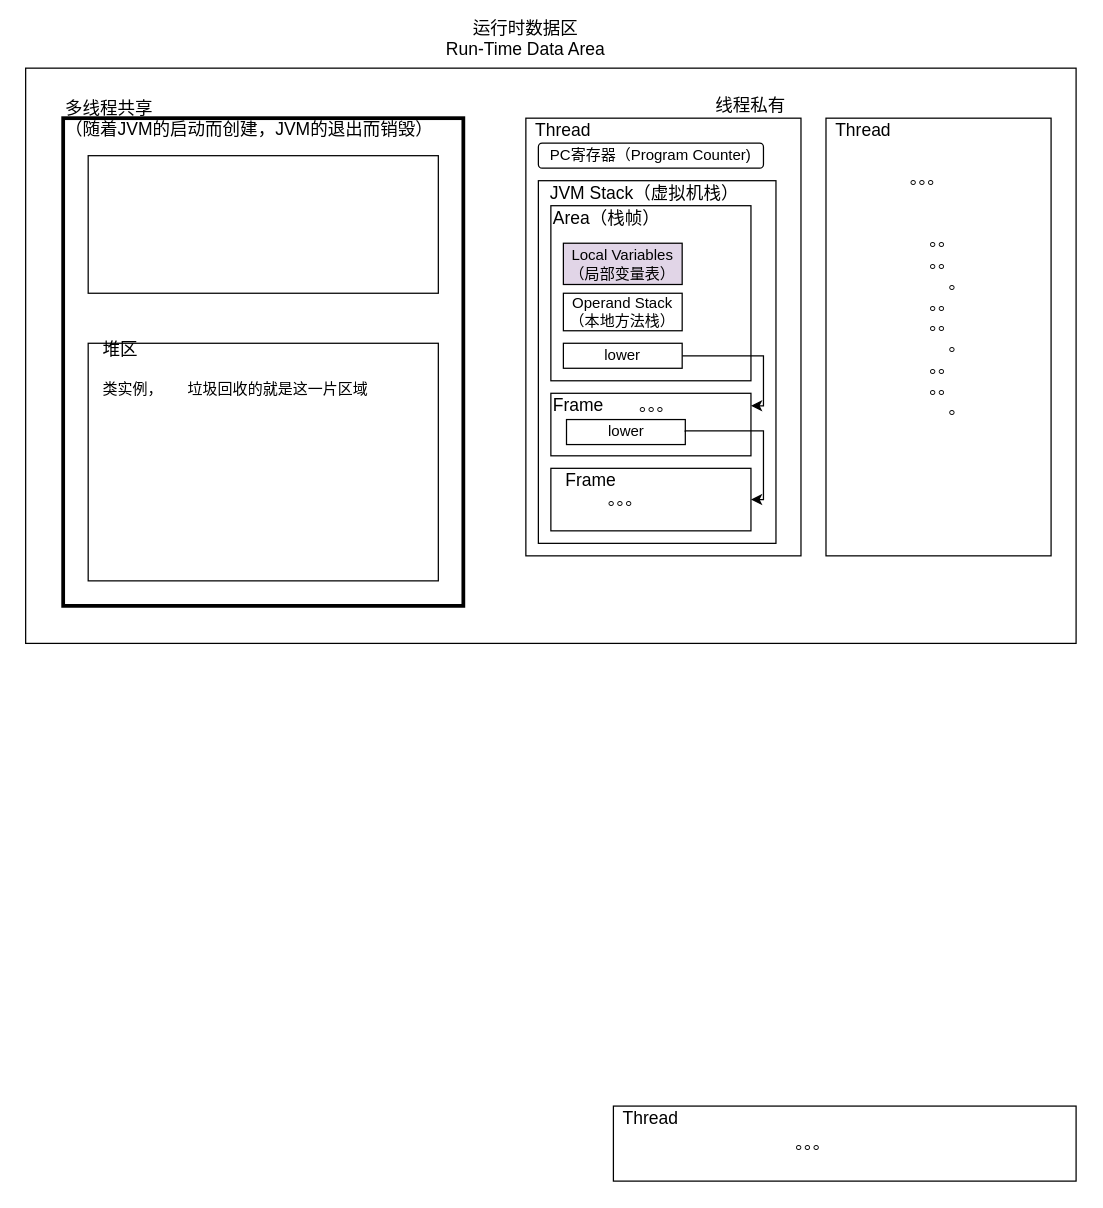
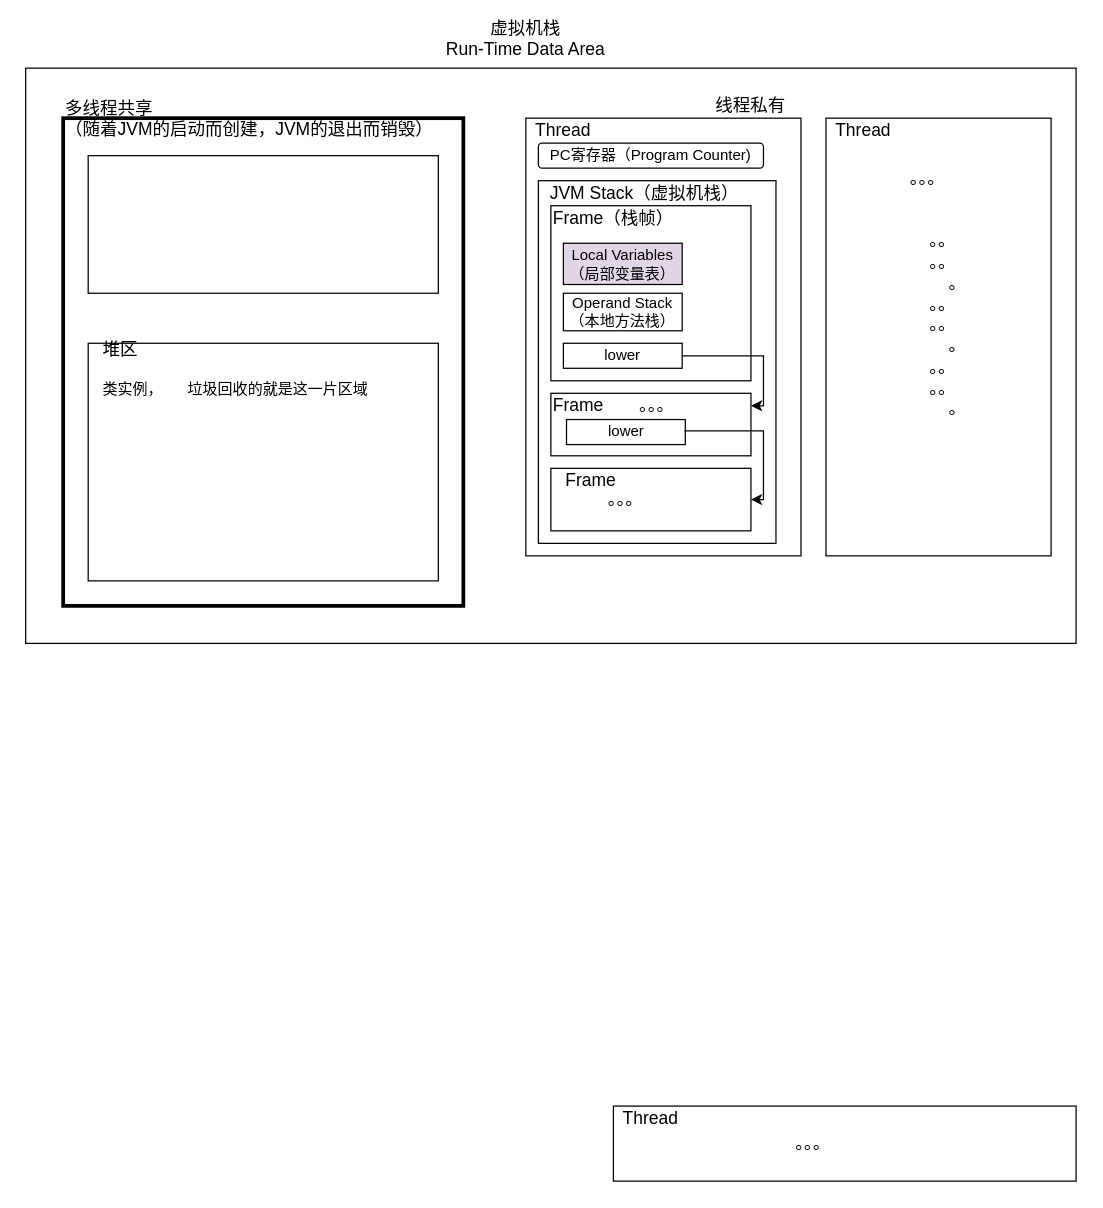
- <mxCell id="9" value="&lt;font style=&quot;font-size: 14px&quot;&gt;运行时数据区&lt;br&gt;Run-Time Data Area&lt;/font&gt;" style="text;html=1;strokeColor=none;fillColor=none;align=center;verticalAlign=middle;whiteSpace=wrap;rounded=0;" parent="1" vertex="1"><mxGeometry x="350" y="20" width="140" height="20" as="geometry" /></mxCell>
+ <mxCell id="9" value="&lt;font style=&quot;font-size: 14px&quot;&gt;虚拟机栈&lt;br&gt;Run-Time Data Area&lt;/font&gt;" style="text;html=1;strokeColor=none;fillColor=none;align=center;verticalAlign=middle;whiteSpace=wrap;rounded=0;" parent="1" vertex="1"><mxGeometry x="350" y="20" width="140" height="20" as="geometry" /></mxCell>
- <mxCell id="26" value="&lt;span style=&quot;font-size: 14px&quot;&gt;Area&lt;/span&gt;&lt;span style=&quot;font-size: 14px&quot;&gt;（&lt;/span&gt;&lt;span style=&quot;font-size: 14px&quot;&gt;栈帧&lt;/span&gt;&lt;span style=&quot;font-size: 14px&quot;&gt;）&lt;/span&gt;" style="text;html=1;strokeColor=none;fillColor=none;align=left;verticalAlign=middle;whiteSpace=wrap;rounded=0;" parent="1" vertex="1"><mxGeometry x="440" y="164" width="170" height="20" as="geometry" /></mxCell>
+ <mxCell id="26" value="&lt;span style=&quot;font-size: 14px&quot;&gt;Frame&lt;/span&gt;&lt;span style=&quot;font-size: 14px&quot;&gt;（&lt;/span&gt;&lt;span style=&quot;font-size: 14px&quot;&gt;栈帧&lt;/span&gt;&lt;span style=&quot;font-size: 14px&quot;&gt;）&lt;/span&gt;" style="text;html=1;strokeColor=none;fillColor=none;align=left;verticalAlign=middle;whiteSpace=wrap;rounded=0;" parent="1" vertex="1"><mxGeometry x="440" y="164" width="170" height="20" as="geometry" /></mxCell>
